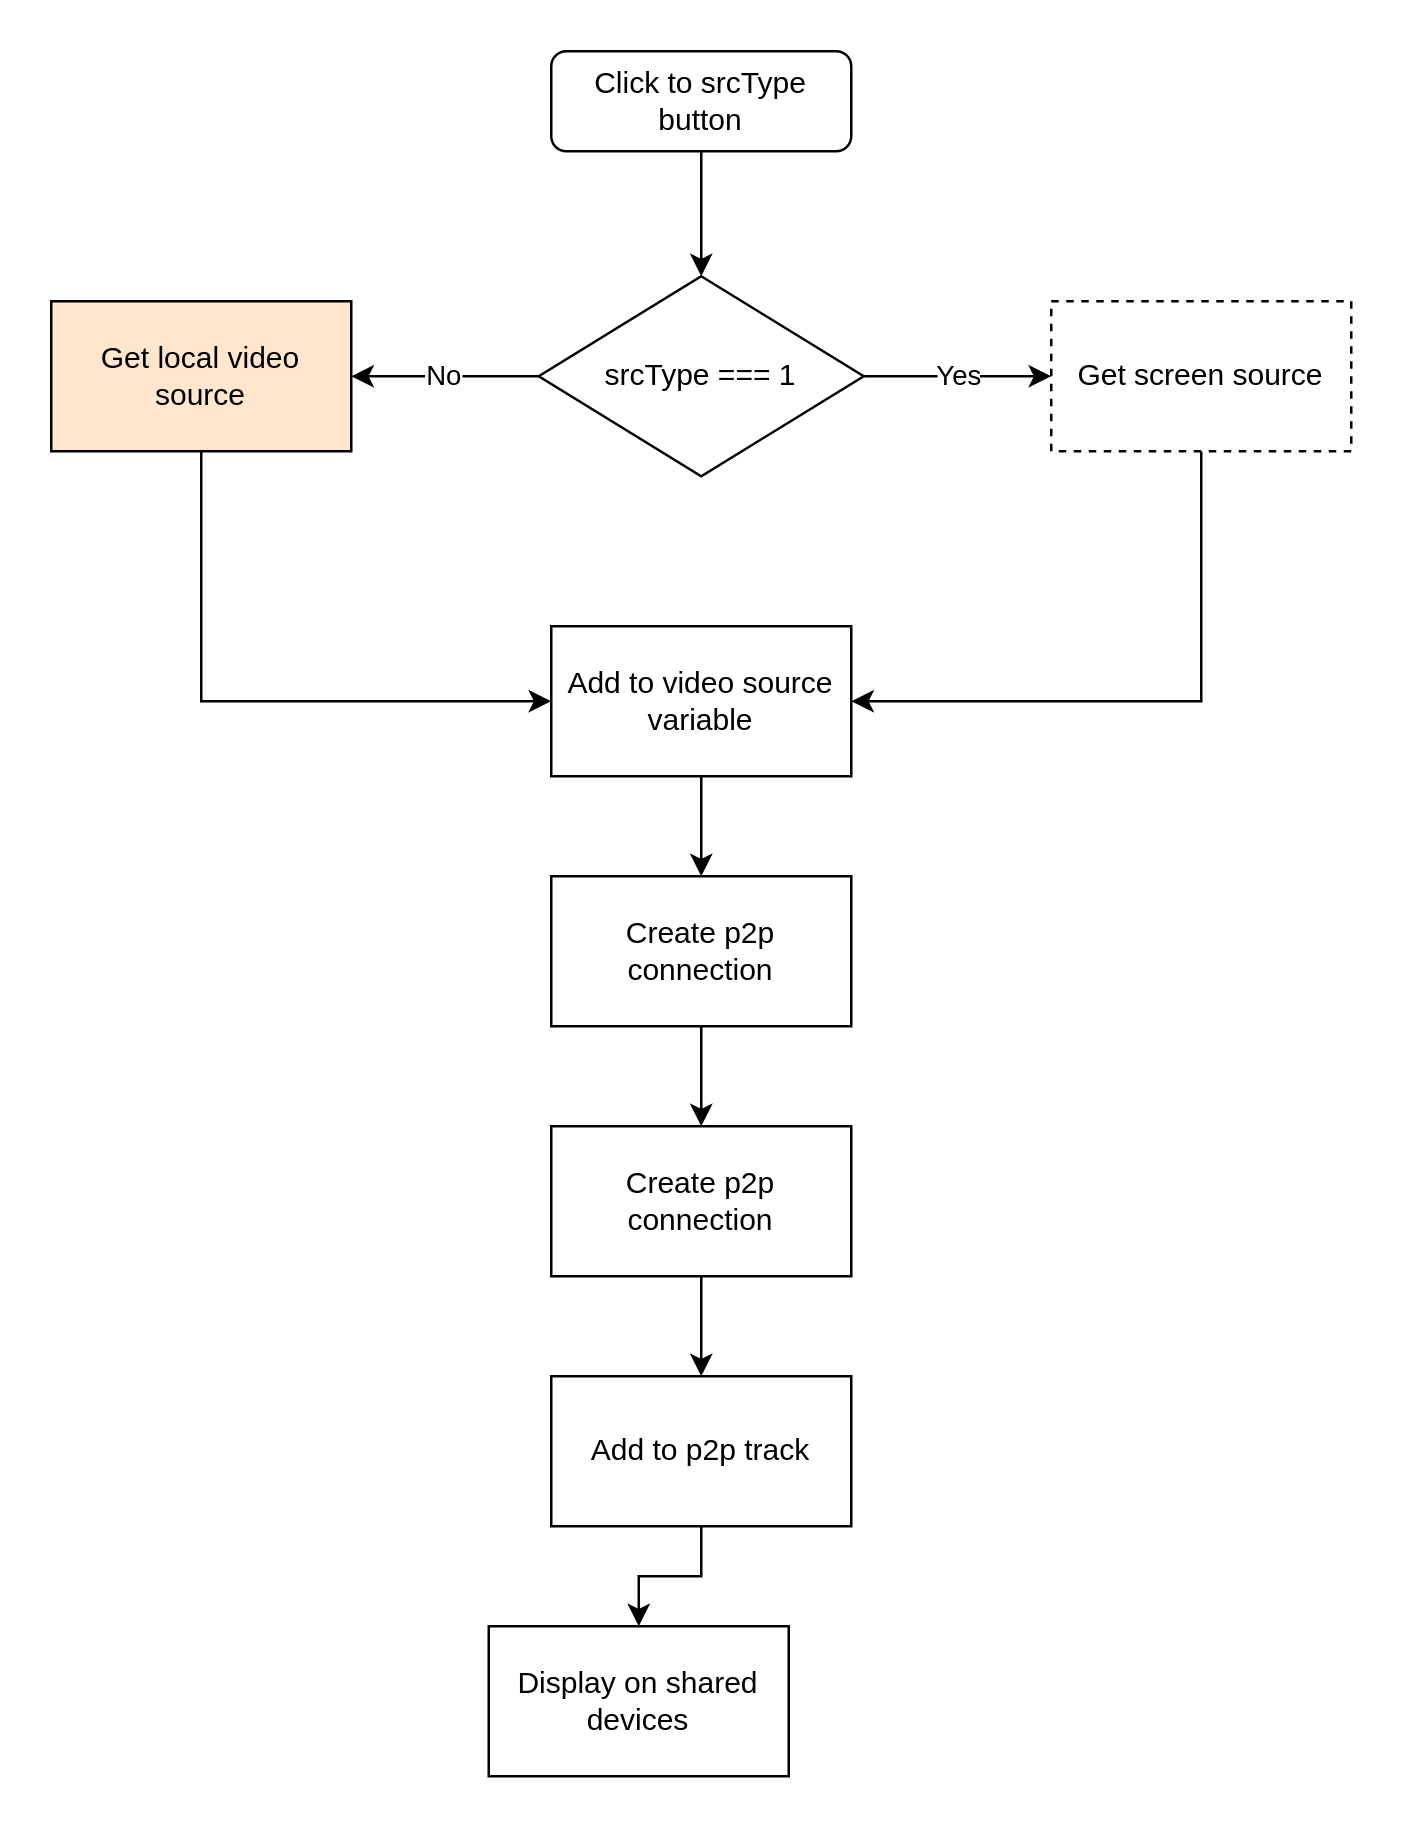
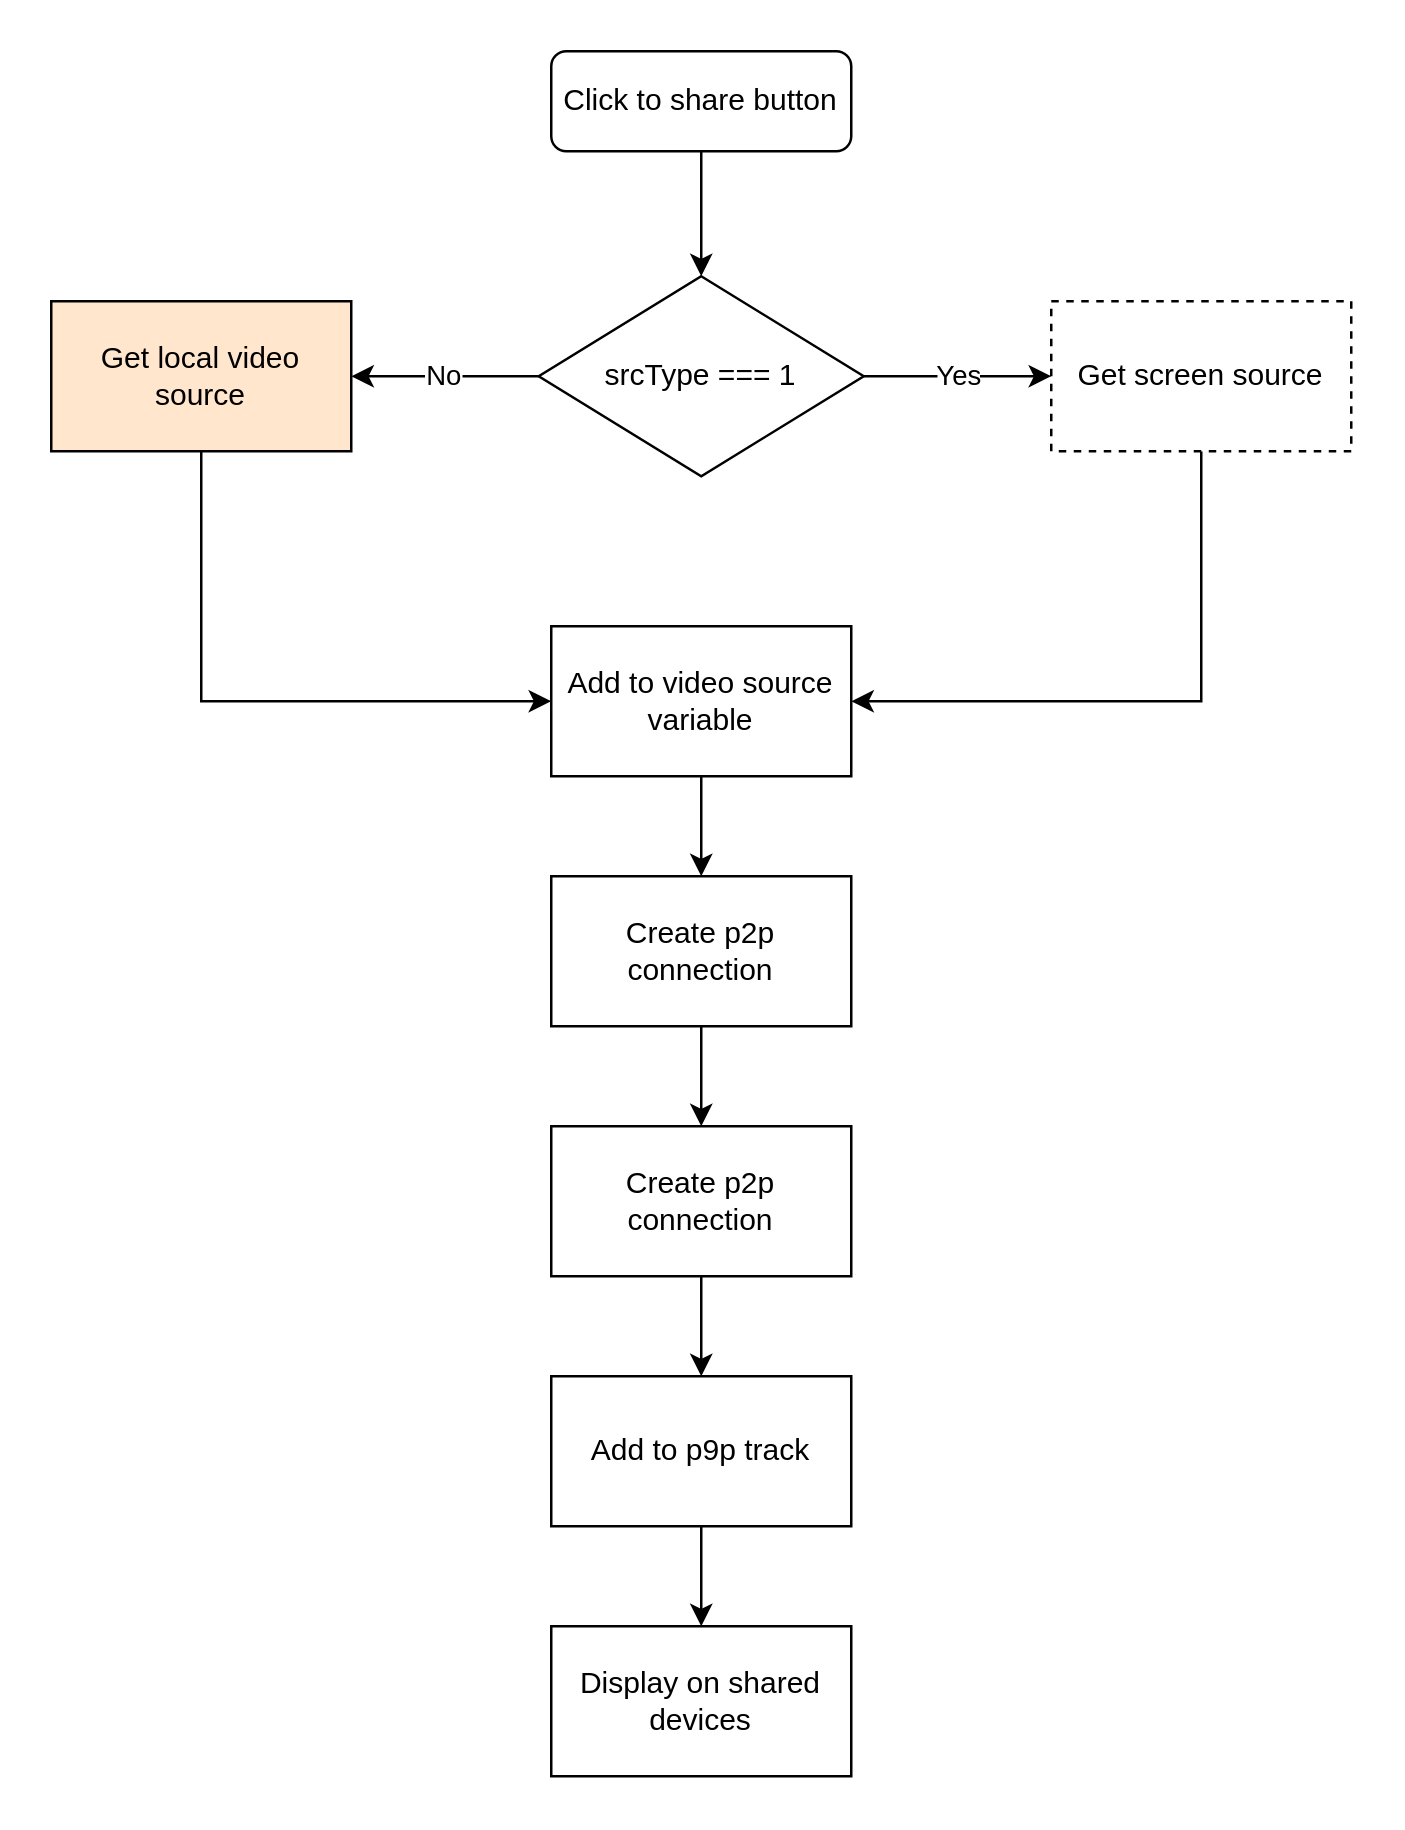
- <mxCell id="3" value="Click to srcType button" style="rounded=1;whiteSpace=wrap;html=1;fontSize=12;glass=0;strokeWidth=1;shadow=0;" parent="1" vertex="1"><mxGeometry x="220" y="20" width="120" height="40" as="geometry" /></mxCell>
+ <mxCell id="3" value="Click to share button" style="rounded=1;whiteSpace=wrap;html=1;fontSize=12;glass=0;strokeWidth=1;shadow=0;" parent="1" vertex="1"><mxGeometry x="220" y="20" width="120" height="40" as="geometry" /></mxCell>
- <mxCell id="18" value="Add to p2p track" style="rounded=0;whiteSpace=wrap;html=1;" vertex="1" parent="1"><mxGeometry x="220" y="550" width="120" height="60" as="geometry" /></mxCell>
+ <mxCell id="18" value="Add to p9p track" style="rounded=0;whiteSpace=wrap;html=1;" vertex="1" parent="1"><mxGeometry x="220" y="550" width="120" height="60" as="geometry" /></mxCell>
- <mxCell id="19" value="Display on shared devices" style="rounded=0;whiteSpace=wrap;html=1;" vertex="1" parent="1"><mxGeometry x="195" y="650" width="120" height="60" as="geometry" /></mxCell>
+ <mxCell id="19" value="Display on shared devices" style="rounded=0;whiteSpace=wrap;html=1;" vertex="1" parent="1"><mxGeometry x="220" y="650" width="120" height="60" as="geometry" /></mxCell>
